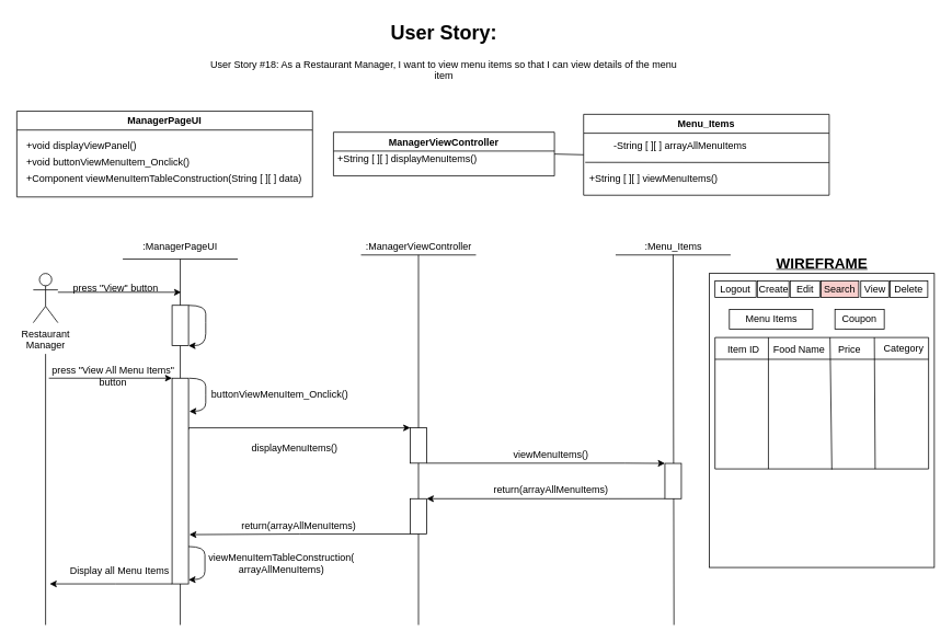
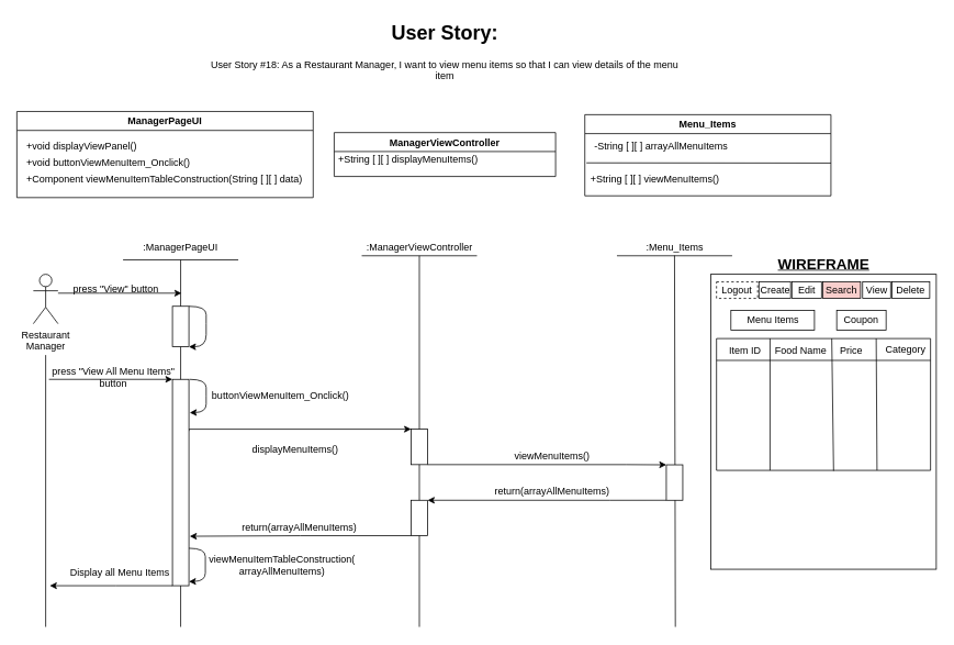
- <mxCell id="3" value="-String [ ][ ] arrayAllMenuItems" style="text;html=1;align=left;verticalAlign=middle;resizable=0;points=[];autosize=1;strokeColor=none;fillColor=none;" parent="2" vertex="1"><mxGeometry x="35" y="28.5" width="180" height="20" as="geometry" /></mxCell>
+ <mxCell id="3" value="-String [ ][ ] arrayAllMenuItems" style="text;html=1;align=left;verticalAlign=middle;resizable=0;points=[];autosize=1;strokeColor=none;fillColor=none;" parent="2" vertex="1"><mxGeometry x="10" y="28.5" width="180" height="20" as="geometry" /></mxCell>
- <mxCell id="13" value="" style="endArrow=none;html=1;rounded=0;entryX=0;entryY=0.5;entryDx=0;entryDy=0;exitX=1;exitY=0.5;exitDx=0;exitDy=0;" parent="1" source="11" target="2" edge="1"><mxGeometry width="50" height="50" relative="1" as="geometry"><mxPoint x="589" y="234.5" as="sourcePoint" /><mxPoint x="589" y="264.5" as="targetPoint" /></mxGeometry></mxCell>
- <mxCell id="26" value="Logout" style="rounded=0;whiteSpace=wrap;html=1;" parent="1" vertex="1"><mxGeometry x="870" y="341.25" width="50" height="20" as="geometry" /></mxCell>
+ <mxCell id="26" value="Logout" style="rounded=0;whiteSpace=wrap;html=1;dashed=1;" parent="1" vertex="1"><mxGeometry x="870" y="341.25" width="50" height="20" as="geometry" /></mxCell>
